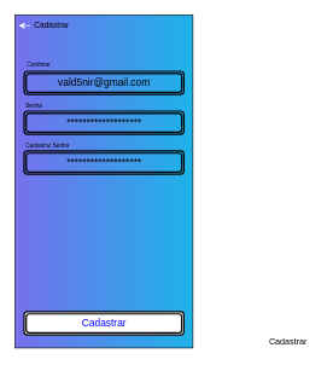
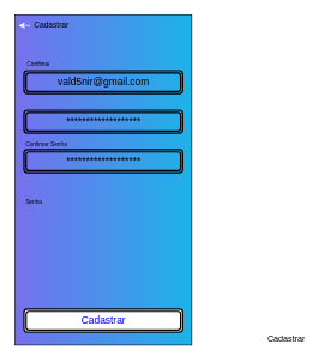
- <mxCell id="7" value="Senha" style="text;html=1;strokeColor=none;fillColor=none;align=left;verticalAlign=middle;whiteSpace=wrap;overflow=hidden;fontSize=8;" parent="1" vertex="1"><mxGeometry x="32.5" y="139" width="125" height="14" as="geometry" /></mxCell>
+ <mxCell id="7" value="Senha" style="text;html=1;strokeColor=none;fillColor=none;align=left;verticalAlign=middle;whiteSpace=wrap;overflow=hidden;fontSize=8;" parent="1" vertex="1"><mxGeometry x="32.5" y="274" width="125" height="14" as="geometry" /></mxCell>
- <mxCell id="10" value="Cadastrar Senha" style="text;html=1;strokeColor=none;fillColor=none;align=left;verticalAlign=middle;whiteSpace=wrap;overflow=hidden;fontSize=8;" parent="1" vertex="1"><mxGeometry x="32.5" y="194" width="125" height="14" as="geometry" /></mxCell>
+ <mxCell id="10" value="Confimar Senha" style="text;html=1;strokeColor=none;fillColor=none;align=left;verticalAlign=middle;whiteSpace=wrap;overflow=hidden;fontSize=8;" parent="1" vertex="1"><mxGeometry x="32.5" y="194" width="125" height="14" as="geometry" /></mxCell>
